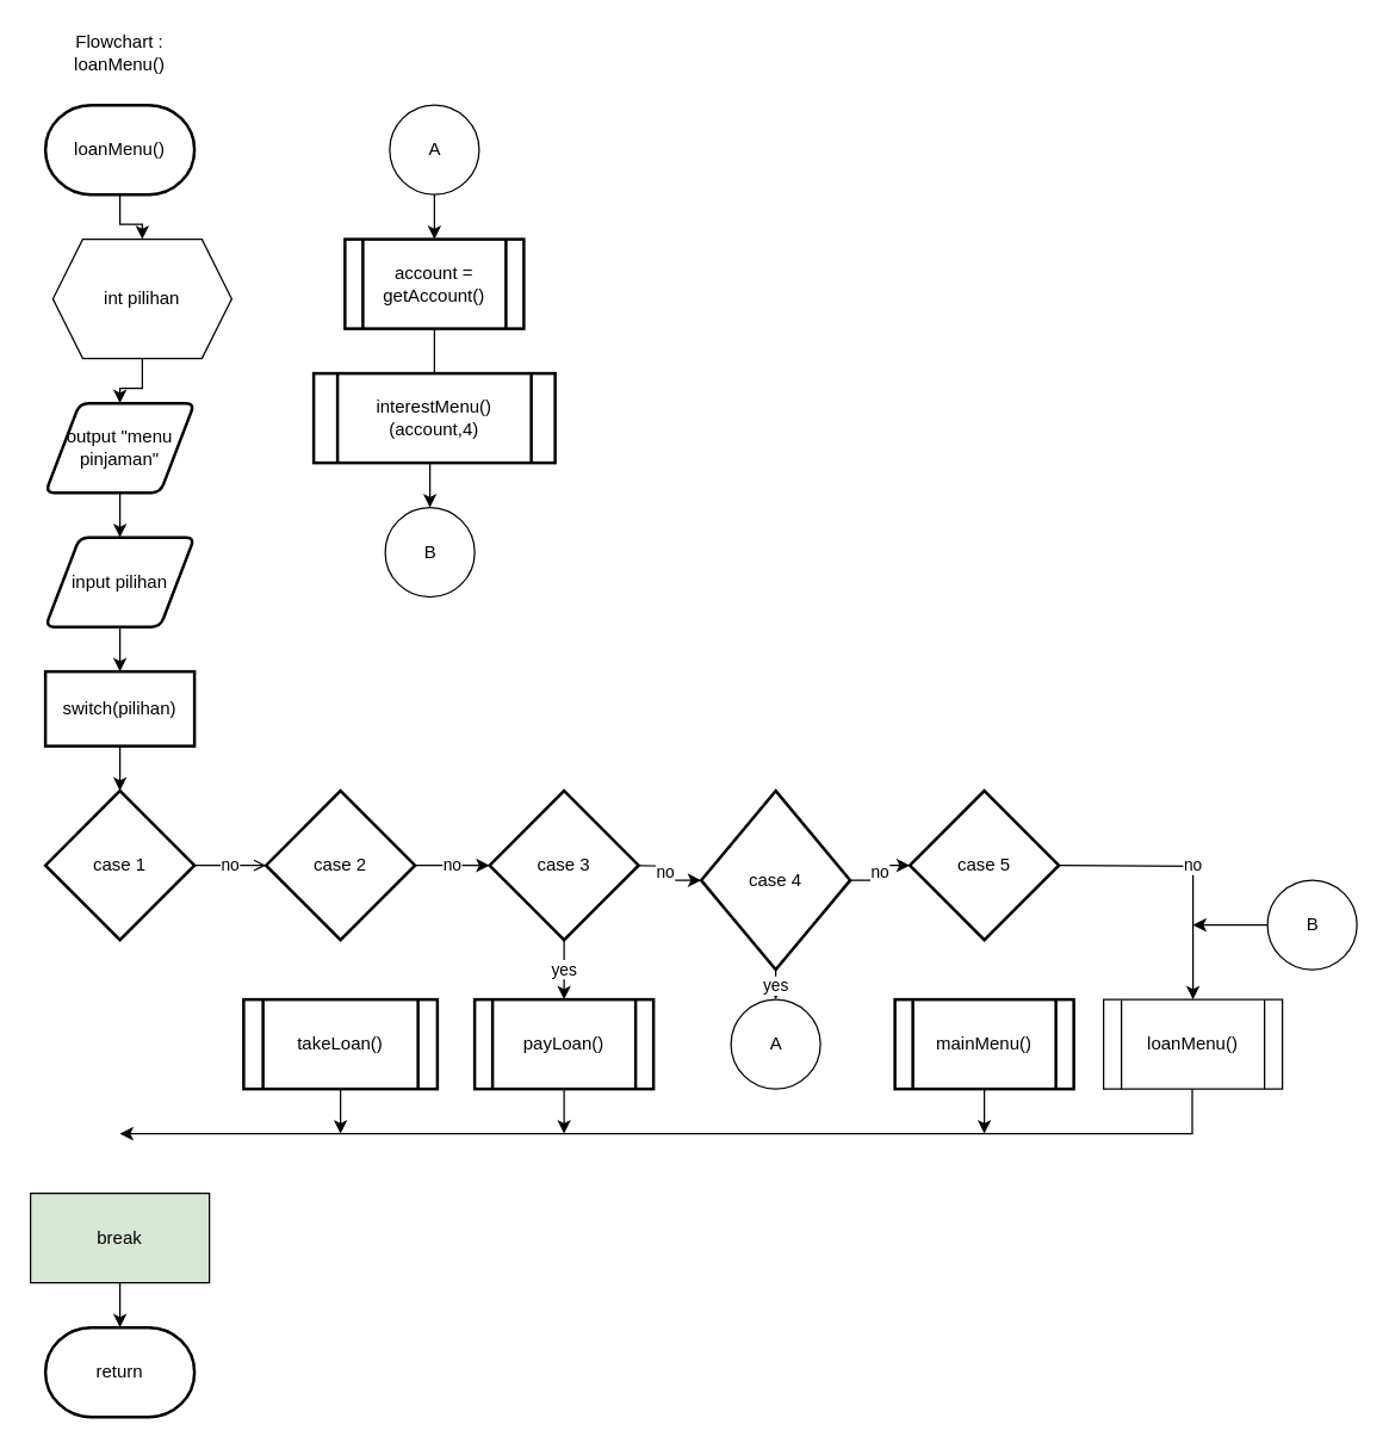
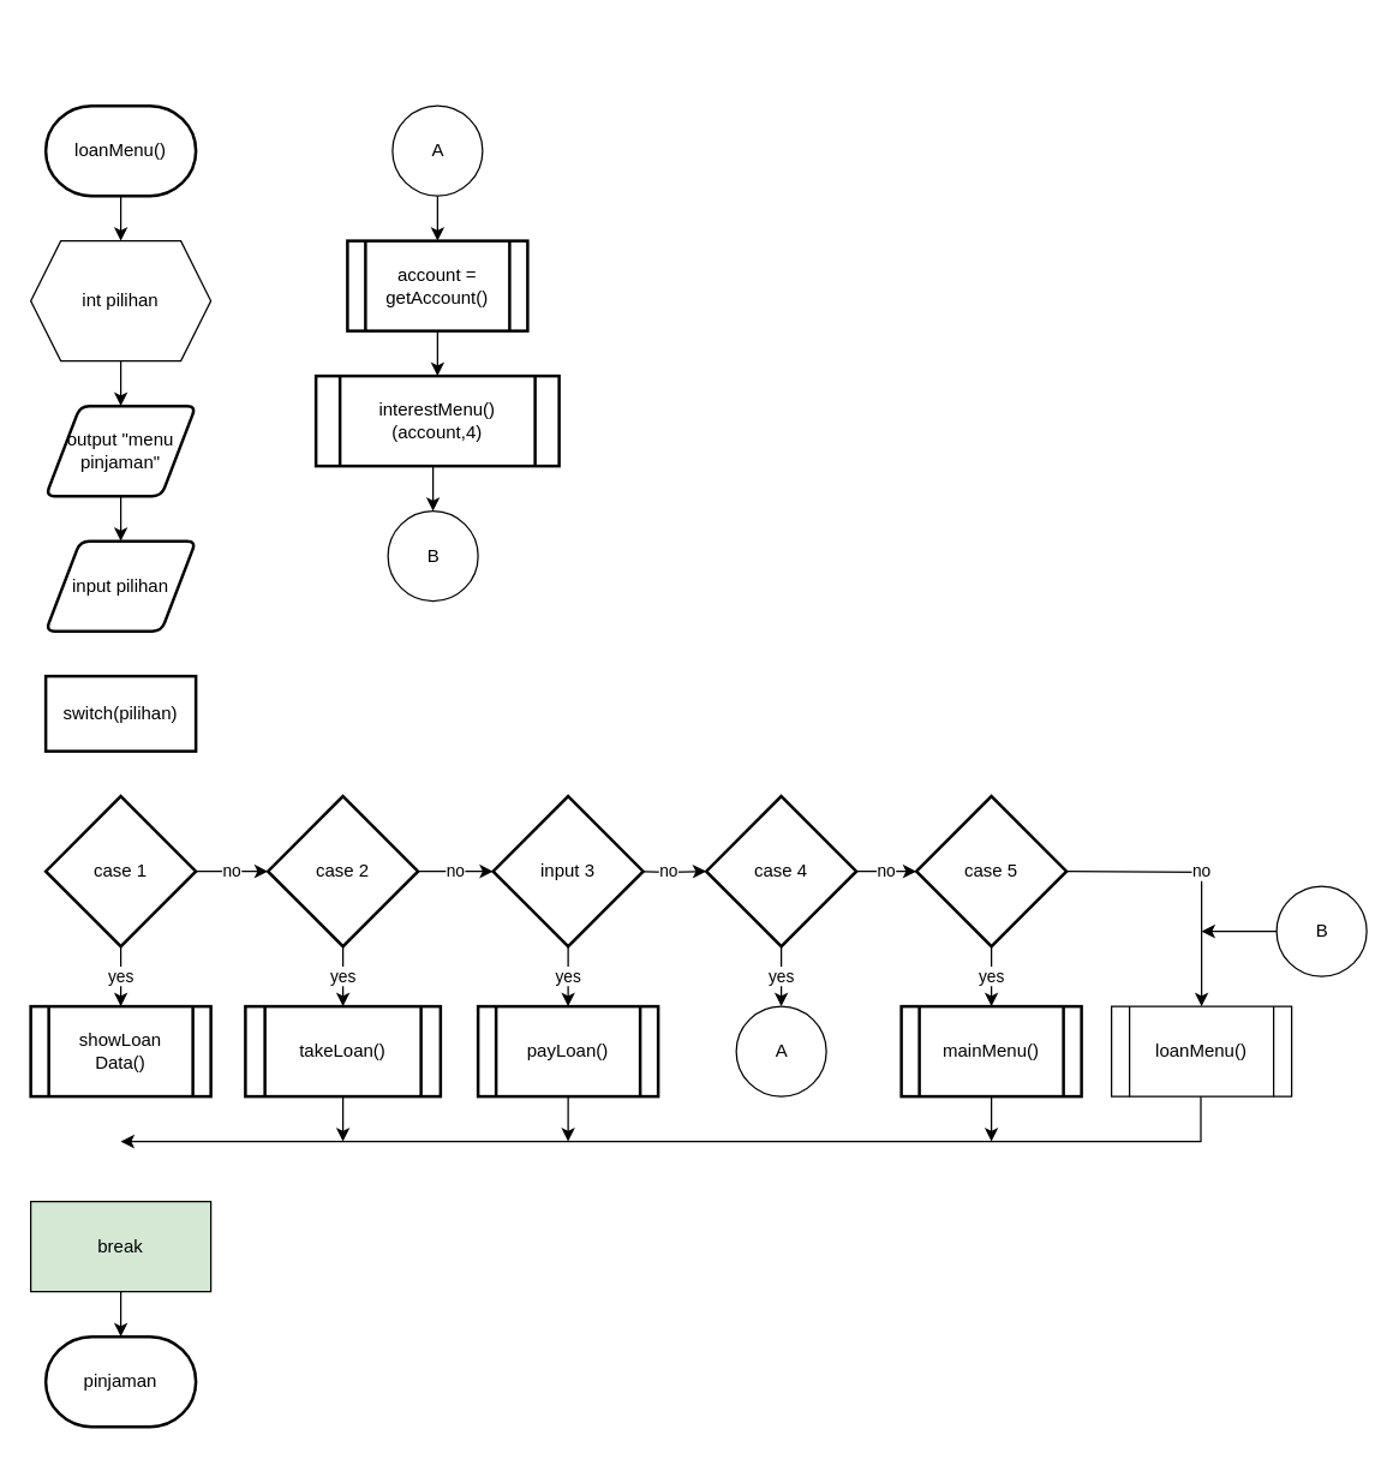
- <mxCell id="4" value="Flowchart : loanMenu()" style="text;html=1;strokeColor=none;fillColor=none;align=center;verticalAlign=middle;whiteSpace=wrap;rounded=0;" parent="1" vertex="1"><mxGeometry x="45" y="20" width="70" height="30" as="geometry" /></mxCell>
- <mxCell id="43" value="int pilihan" style="shape=hexagon;perimeter=hexagonPerimeter2;whiteSpace=wrap;html=1;fixedSize=1;" parent="1" vertex="1"><mxGeometry x="35" y="160" width="120" height="80" as="geometry" /></mxCell>
+ <mxCell id="43" value="int pilihan" style="shape=hexagon;perimeter=hexagonPerimeter2;whiteSpace=wrap;html=1;fixedSize=1;" parent="1" vertex="1"><mxGeometry x="20" y="160" width="120" height="80" as="geometry" /></mxCell>
- <mxCell id="35" style="edgeStyle=orthogonalEdgeStyle;rounded=0;orthogonalLoop=1;jettySize=auto;html=1;exitX=0.5;exitY=1;exitDx=0;exitDy=0;endArrow=none;" parent="1" source="36" target="38" edge="1"><mxGeometry relative="1" as="geometry" /></mxCell>
+ <mxCell id="35" style="edgeStyle=orthogonalEdgeStyle;rounded=0;orthogonalLoop=1;jettySize=auto;html=1;exitX=0.5;exitY=1;exitDx=0;exitDy=0;" parent="1" source="36" target="38" edge="1"><mxGeometry relative="1" as="geometry" /></mxCell>
- <mxCell id="7" value="" style="edgeStyle=orthogonalEdgeStyle;rounded=0;orthogonalLoop=1;jettySize=auto;html=1;" parent="1" source="8" target="10" edge="1"><mxGeometry relative="1" as="geometry" /></mxCell>
- <mxCell id="9" value="" style="edgeStyle=orthogonalEdgeStyle;rounded=0;orthogonalLoop=1;jettySize=auto;html=1;" parent="1" source="10" target="13" edge="1"><mxGeometry relative="1" as="geometry" /></mxCell>
- <mxCell id="11" value="no" style="edgeStyle=orthogonalEdgeStyle;rounded=0;orthogonalLoop=1;jettySize=auto;html=1;endArrow=open;" parent="1" source="13" target="16" edge="1"><mxGeometry relative="1" as="geometry" /></mxCell>
+ <mxCell id="11" value="no" style="edgeStyle=orthogonalEdgeStyle;rounded=0;orthogonalLoop=1;jettySize=auto;html=1;" parent="1" source="13" target="16" edge="1"><mxGeometry relative="1" as="geometry" /></mxCell>
- <mxCell id="19" value="case 3" style="strokeWidth=2;html=1;shape=mxgraph.flowchart.decision;whiteSpace=wrap;" parent="1" vertex="1"><mxGeometry x="328" y="530" width="100" height="100" as="geometry" /></mxCell>
+ <mxCell id="19" value="input 3" style="strokeWidth=2;html=1;shape=mxgraph.flowchart.decision;whiteSpace=wrap;" parent="1" vertex="1"><mxGeometry x="328" y="530" width="100" height="100" as="geometry" /></mxCell>
- <mxCell id="24" value="case 4" style="strokeWidth=2;html=1;shape=mxgraph.flowchart.decision;whiteSpace=wrap;" parent="1" vertex="1"><mxGeometry x="470" y="530" width="100" height="120" as="geometry" /></mxCell>
+ <mxCell id="24" value="case 4" style="strokeWidth=2;html=1;shape=mxgraph.flowchart.decision;whiteSpace=wrap;" parent="1" vertex="1"><mxGeometry x="470" y="530" width="100" height="100" as="geometry" /></mxCell>
+ <mxCell id="12" value="yes" style="edgeStyle=orthogonalEdgeStyle;rounded=0;orthogonalLoop=1;jettySize=auto;html=1;" parent="1" source="13" target="29" edge="1"><mxGeometry relative="1" as="geometry" /></mxCell>
+ <mxCell id="15" value="yes" style="edgeStyle=orthogonalEdgeStyle;rounded=0;orthogonalLoop=1;jettySize=auto;html=1;" parent="1" source="16" target="20" edge="1"><mxGeometry relative="1" as="geometry" /></mxCell>
+ <mxCell id="25" value="yes" style="edgeStyle=orthogonalEdgeStyle;rounded=0;orthogonalLoop=1;jettySize=auto;html=1;" parent="1" source="26" target="27" edge="1"><mxGeometry relative="1" as="geometry" /></mxCell>
+ <mxCell id="29" value="showLoan&lt;br&gt;Data()" style="shape=process;whiteSpace=wrap;html=1;backgroundOutline=1;strokeWidth=2;" parent="1" vertex="1"><mxGeometry x="20" y="670" width="120" height="60" as="geometry" /></mxCell>
- <mxCell id="31" value="return" style="strokeWidth=2;html=1;shape=mxgraph.flowchart.terminator;whiteSpace=wrap;" parent="1" vertex="1"><mxGeometry x="30" y="890" width="100" height="60" as="geometry" /></mxCell>
+ <mxCell id="31" value="pinjaman" style="strokeWidth=2;html=1;shape=mxgraph.flowchart.terminator;whiteSpace=wrap;" parent="1" vertex="1"><mxGeometry x="30" y="890" width="100" height="60" as="geometry" /></mxCell>
